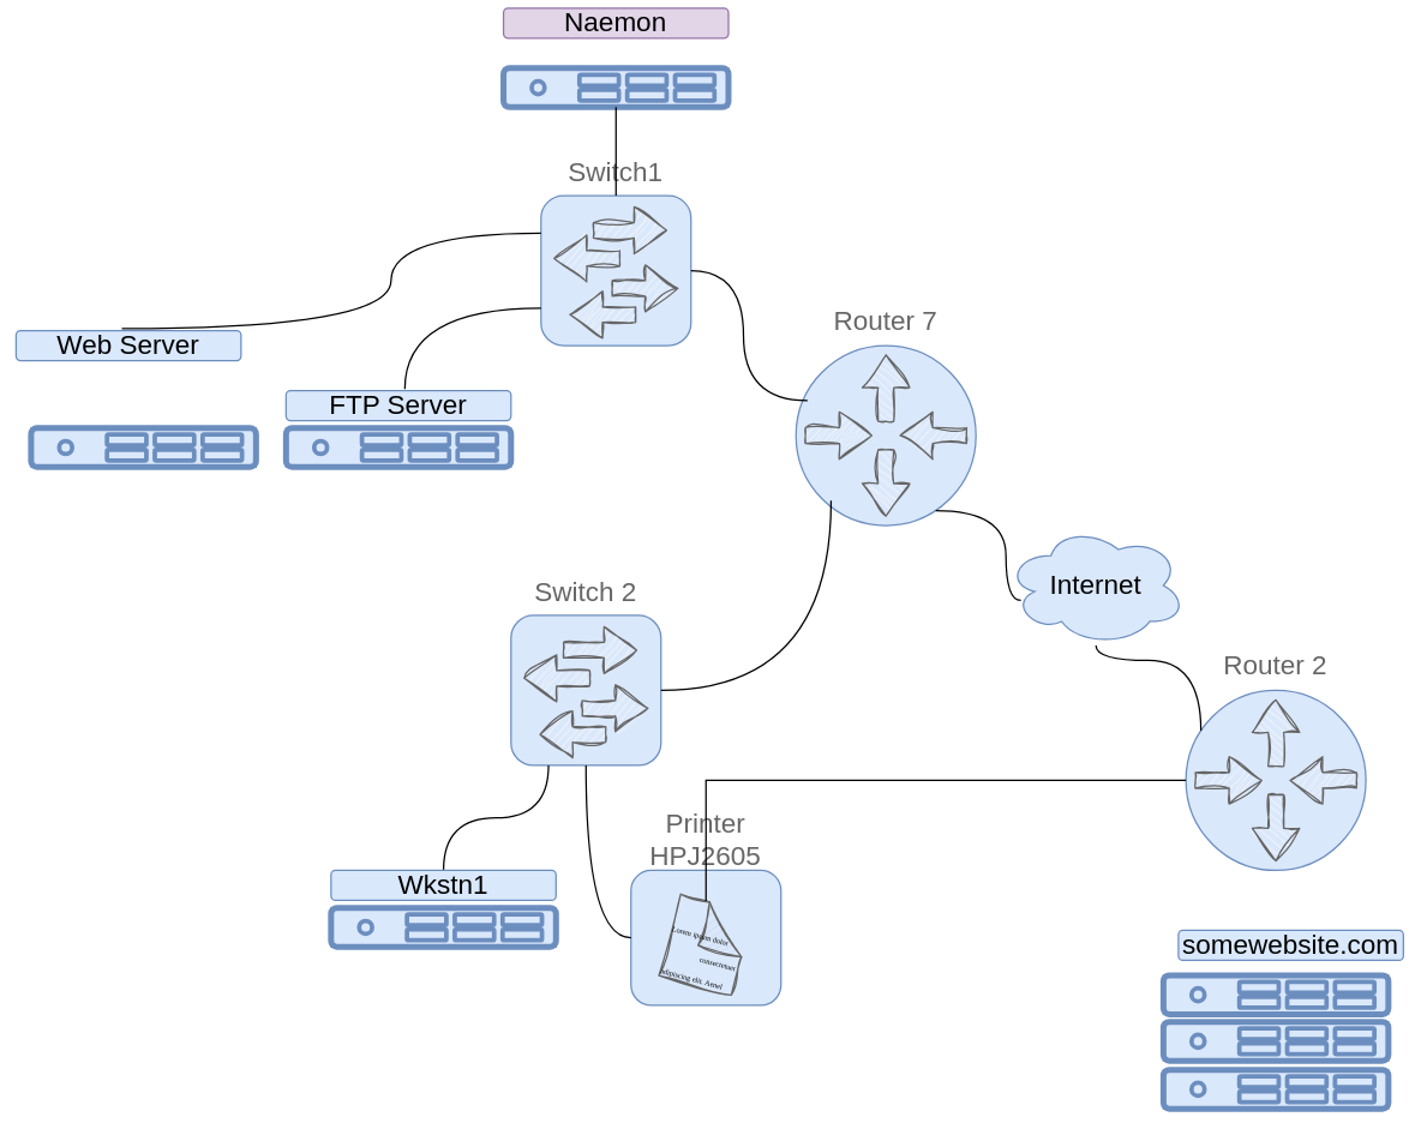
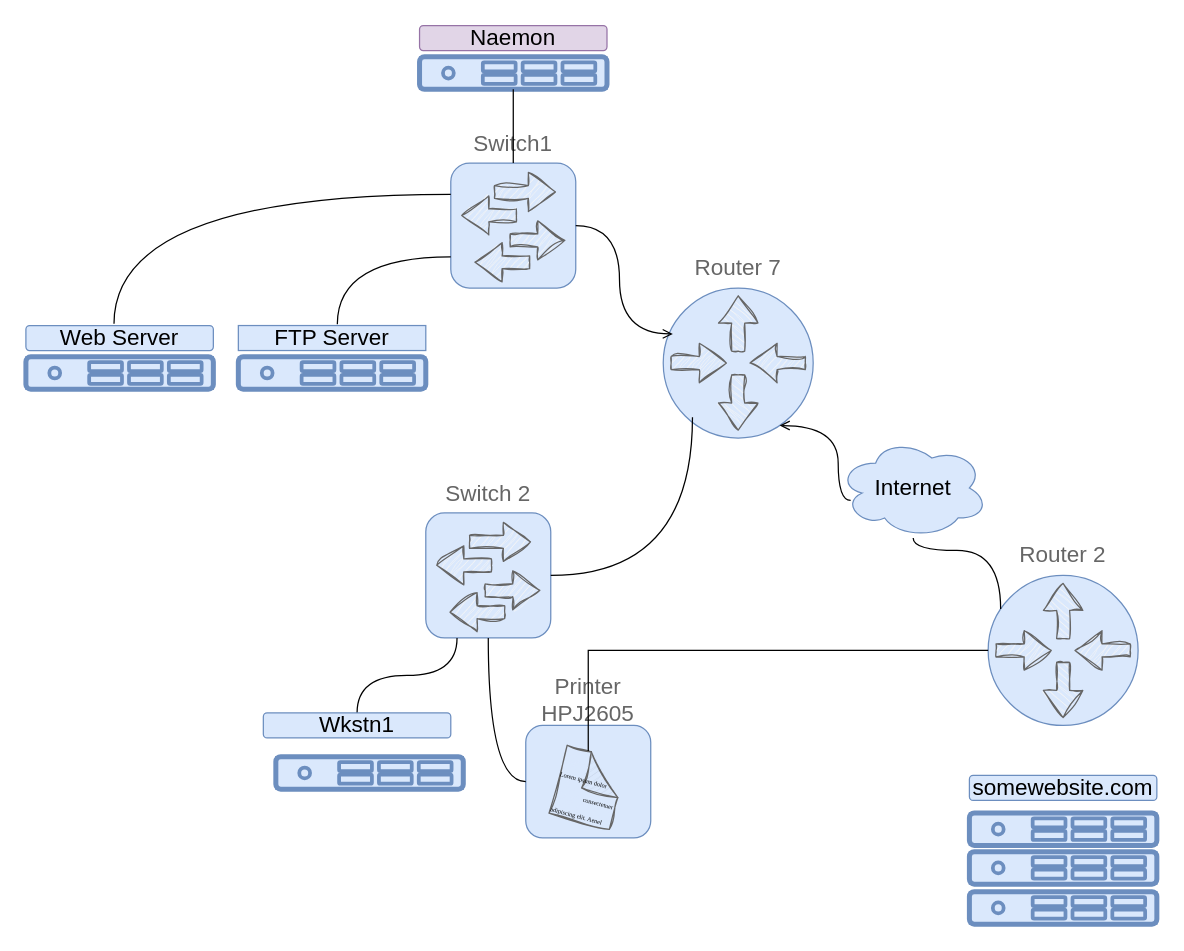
- <mxCell id="11" value="Naemon" style="rounded=1;whiteSpace=wrap;html=1;fillColor=#e1d5e7;strokeColor=#9673a6;fontSize=18;" parent="1" vertex="1"><mxGeometry x="335" y="5" width="150" height="20" as="geometry" /></mxCell>
+ <mxCell id="11" value="Naemon" style="rounded=1;whiteSpace=wrap;html=1;fillColor=#e1d5e7;strokeColor=#9673a6;fontSize=18;" parent="1" vertex="1"><mxGeometry x="335" y="20" width="150" height="20" as="geometry" /></mxCell>
- <mxCell id="21" value="Web Server" style="rounded=1;whiteSpace=wrap;html=1;fillColor=#dae8fc;strokeColor=#6c8ebf;fontSize=18;" parent="1" vertex="1"><mxGeometry x="10" y="220" width="150" height="20" as="geometry" /></mxCell>
+ <mxCell id="21" value="Web Server" style="rounded=1;whiteSpace=wrap;html=1;fillColor=#dae8fc;strokeColor=#6c8ebf;fontSize=18;" parent="1" vertex="1"><mxGeometry x="20" y="260" width="150" height="20" as="geometry" /></mxCell>
- <mxCell id="106" style="edgeStyle=orthogonalEdgeStyle;rounded=0;orthogonalLoop=1;jettySize=auto;html=1;entryX=0.064;entryY=0.306;entryDx=0;entryDy=0;entryPerimeter=0;curved=1;endArrow=none;endFill=0;" edge="1" parent="1" source="33" target="46"><mxGeometry relative="1" as="geometry" /></mxCell>
+ <mxCell id="106" style="edgeStyle=orthogonalEdgeStyle;rounded=0;orthogonalLoop=1;jettySize=auto;html=1;entryX=0.064;entryY=0.306;entryDx=0;entryDy=0;entryPerimeter=0;curved=1;endArrow=open;endFill=0;" edge="1" parent="1" source="33" target="46"><mxGeometry relative="1" as="geometry" /></mxCell>
- <mxCell id="31" value="FTP Server" style="rounded=1;whiteSpace=wrap;html=1;fillColor=#dae8fc;strokeColor=#6c8ebf;fontSize=18;" parent="1" vertex="1"><mxGeometry x="190" y="260" width="150" height="20" as="geometry" /></mxCell>
+ <mxCell id="31" value="FTP Server" style="whiteSpace=wrap;html=1;fillColor=#dae8fc;strokeColor=#6c8ebf;fontSize=18;rounded=0;" parent="1" vertex="1"><mxGeometry x="190" y="260" width="150" height="20" as="geometry" /></mxCell>
- <mxCell id="51" style="edgeStyle=orthogonalEdgeStyle;rounded=0;orthogonalLoop=1;jettySize=auto;html=1;curved=1;exitX=0.083;exitY=0.625;exitDx=0;exitDy=0;exitPerimeter=0;endArrow=none;endFill=0;" edge="1" parent="1" source="52" target="46"><mxGeometry relative="1" as="geometry"><Array as="points"><mxPoint x="670" y="400" /><mxPoint x="670" y="340" /></Array></mxGeometry></mxCell>
+ <mxCell id="51" style="edgeStyle=orthogonalEdgeStyle;rounded=0;orthogonalLoop=1;jettySize=auto;html=1;curved=1;exitX=0.083;exitY=0.625;exitDx=0;exitDy=0;exitPerimeter=0;endArrow=open;endFill=0;" edge="1" parent="1" source="52" target="46"><mxGeometry relative="1" as="geometry"><Array as="points"><mxPoint x="670" y="400" /><mxPoint x="670" y="340" /></Array></mxGeometry></mxCell>
- <mxCell id="98" value="Wkstn1" style="rounded=1;whiteSpace=wrap;html=1;fillColor=#dae8fc;strokeColor=#6c8ebf;fontSize=18;" parent="1" vertex="1"><mxGeometry x="220" y="580" width="150" height="20" as="geometry" /></mxCell>
+ <mxCell id="98" value="Wkstn1" style="rounded=1;whiteSpace=wrap;html=1;fillColor=#dae8fc;strokeColor=#6c8ebf;fontSize=18;" parent="1" vertex="1"><mxGeometry x="210" y="570" width="150" height="20" as="geometry" /></mxCell>
- <mxCell id="87" value="somewebsite.com" style="rounded=1;whiteSpace=wrap;html=1;fillColor=#dae8fc;strokeColor=#6c8ebf;fontSize=18;" parent="1" vertex="1"><mxGeometry x="785" y="620" width="150" height="20" as="geometry" /></mxCell>
+ <mxCell id="87" value="somewebsite.com" style="rounded=1;whiteSpace=wrap;html=1;fillColor=#dae8fc;strokeColor=#6c8ebf;fontSize=18;" parent="1" vertex="1"><mxGeometry x="775" y="620" width="150" height="20" as="geometry" /></mxCell>
